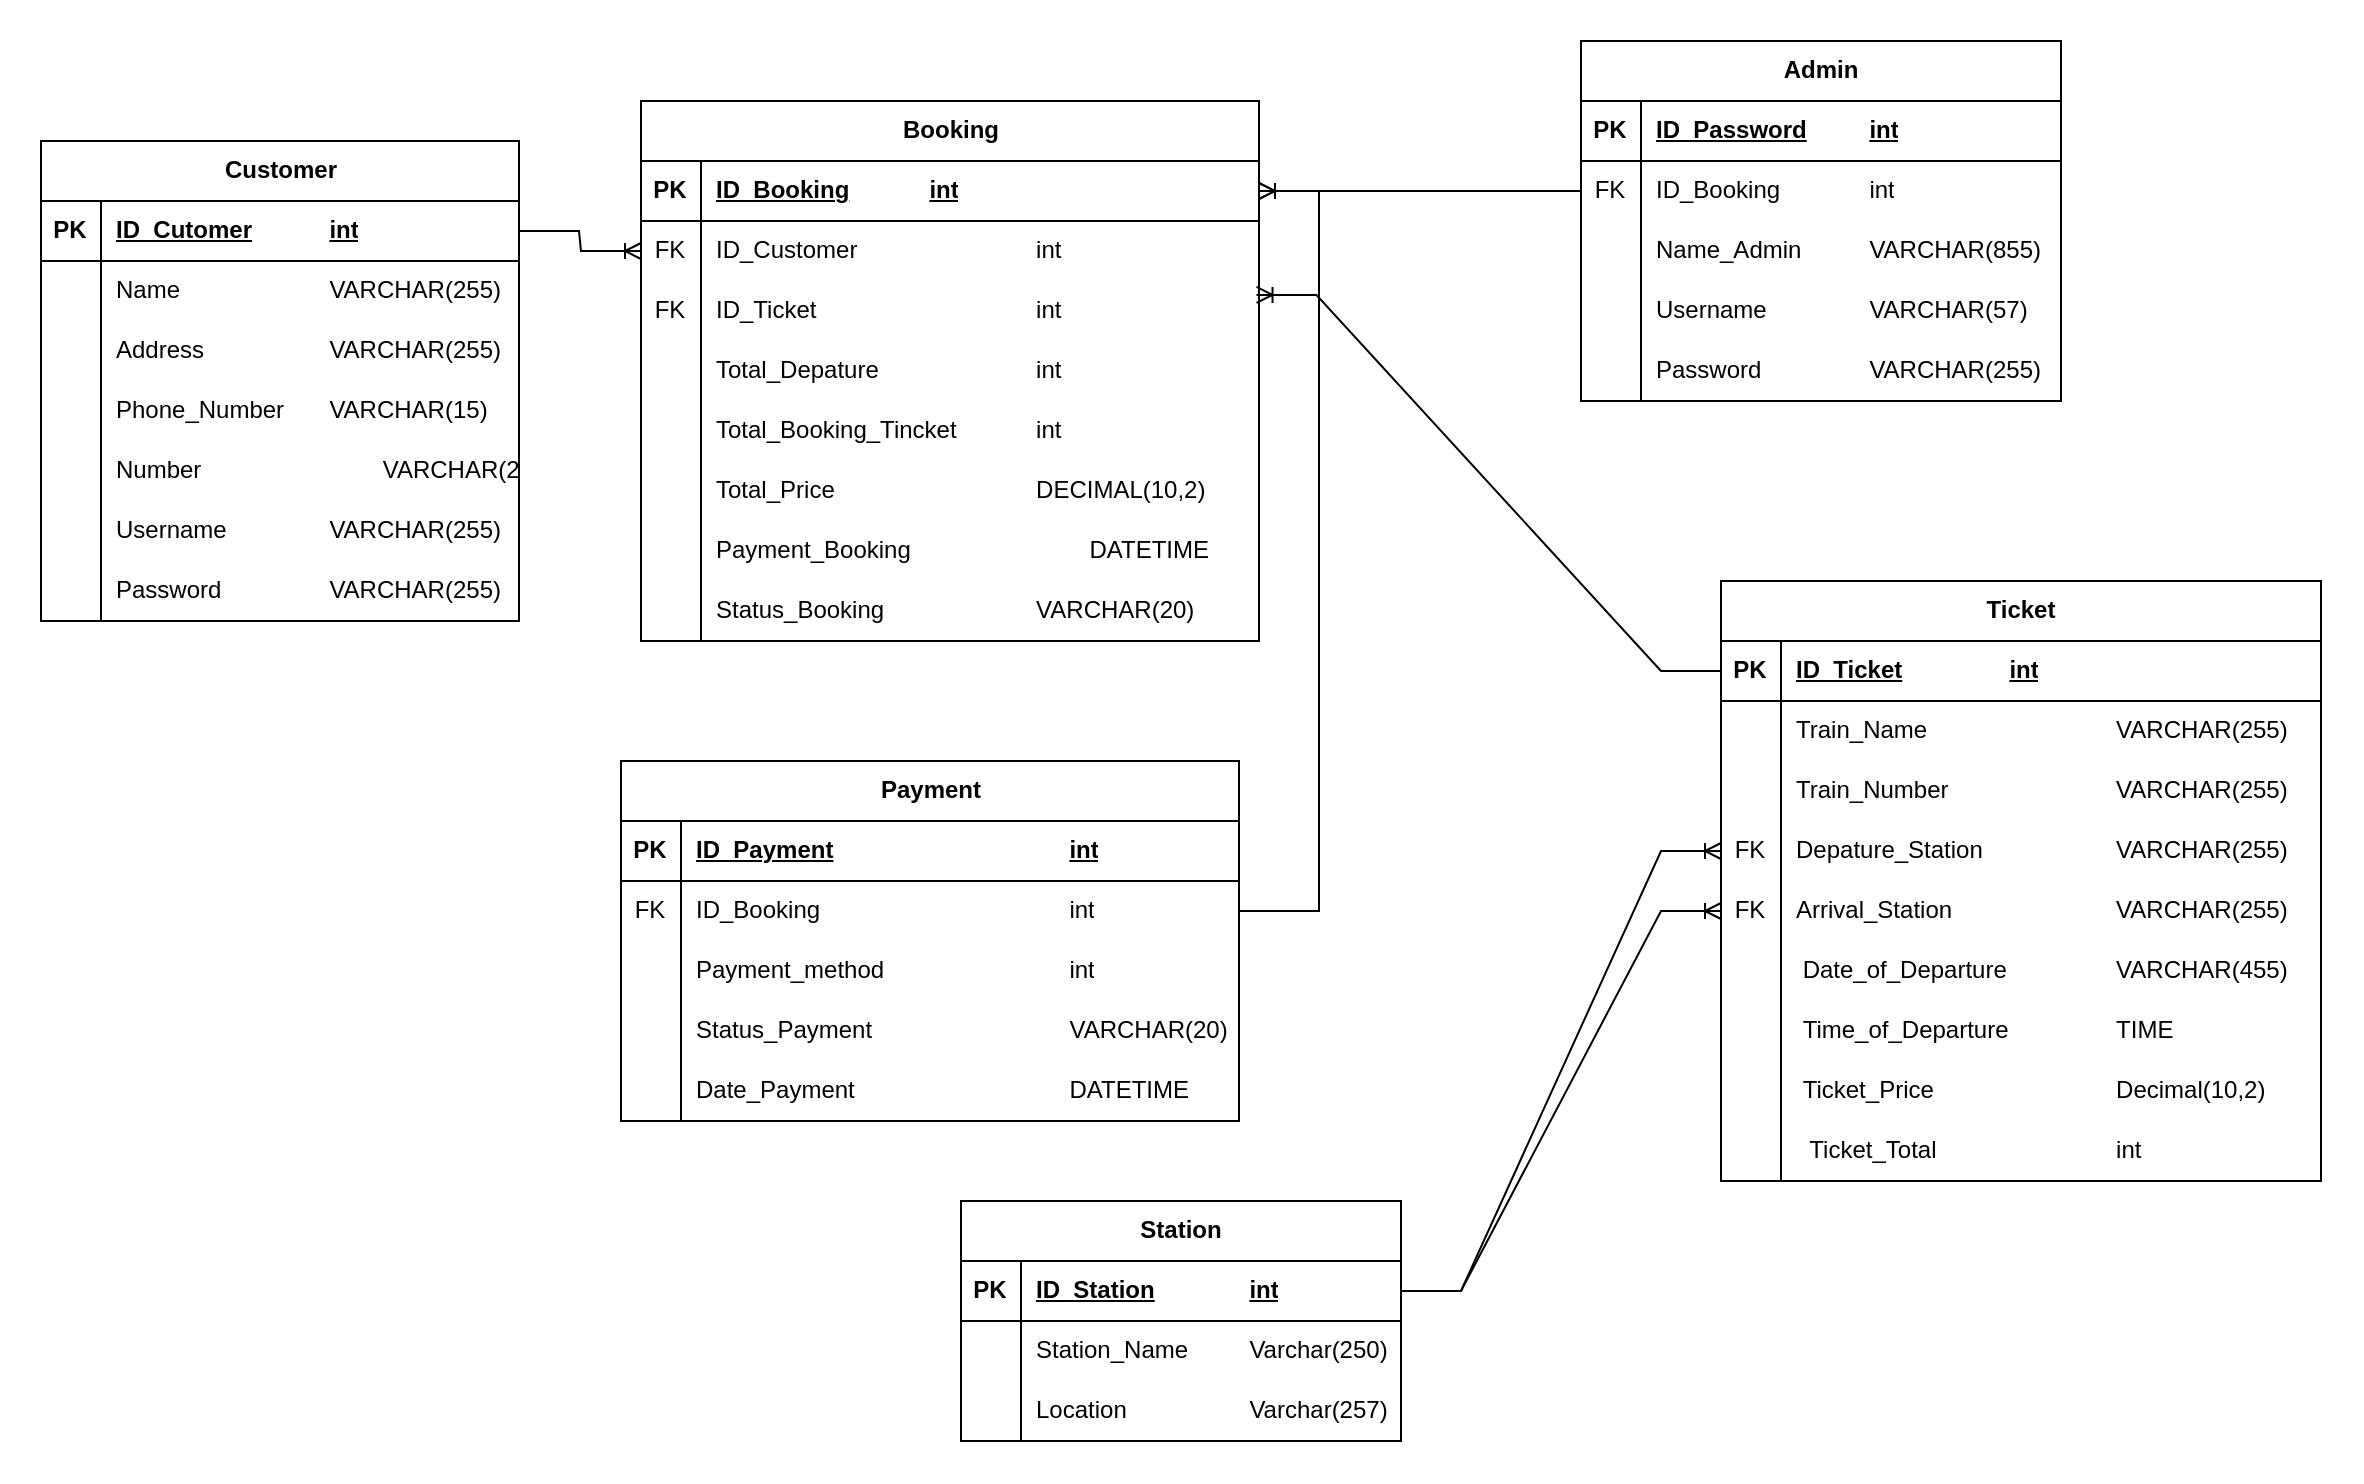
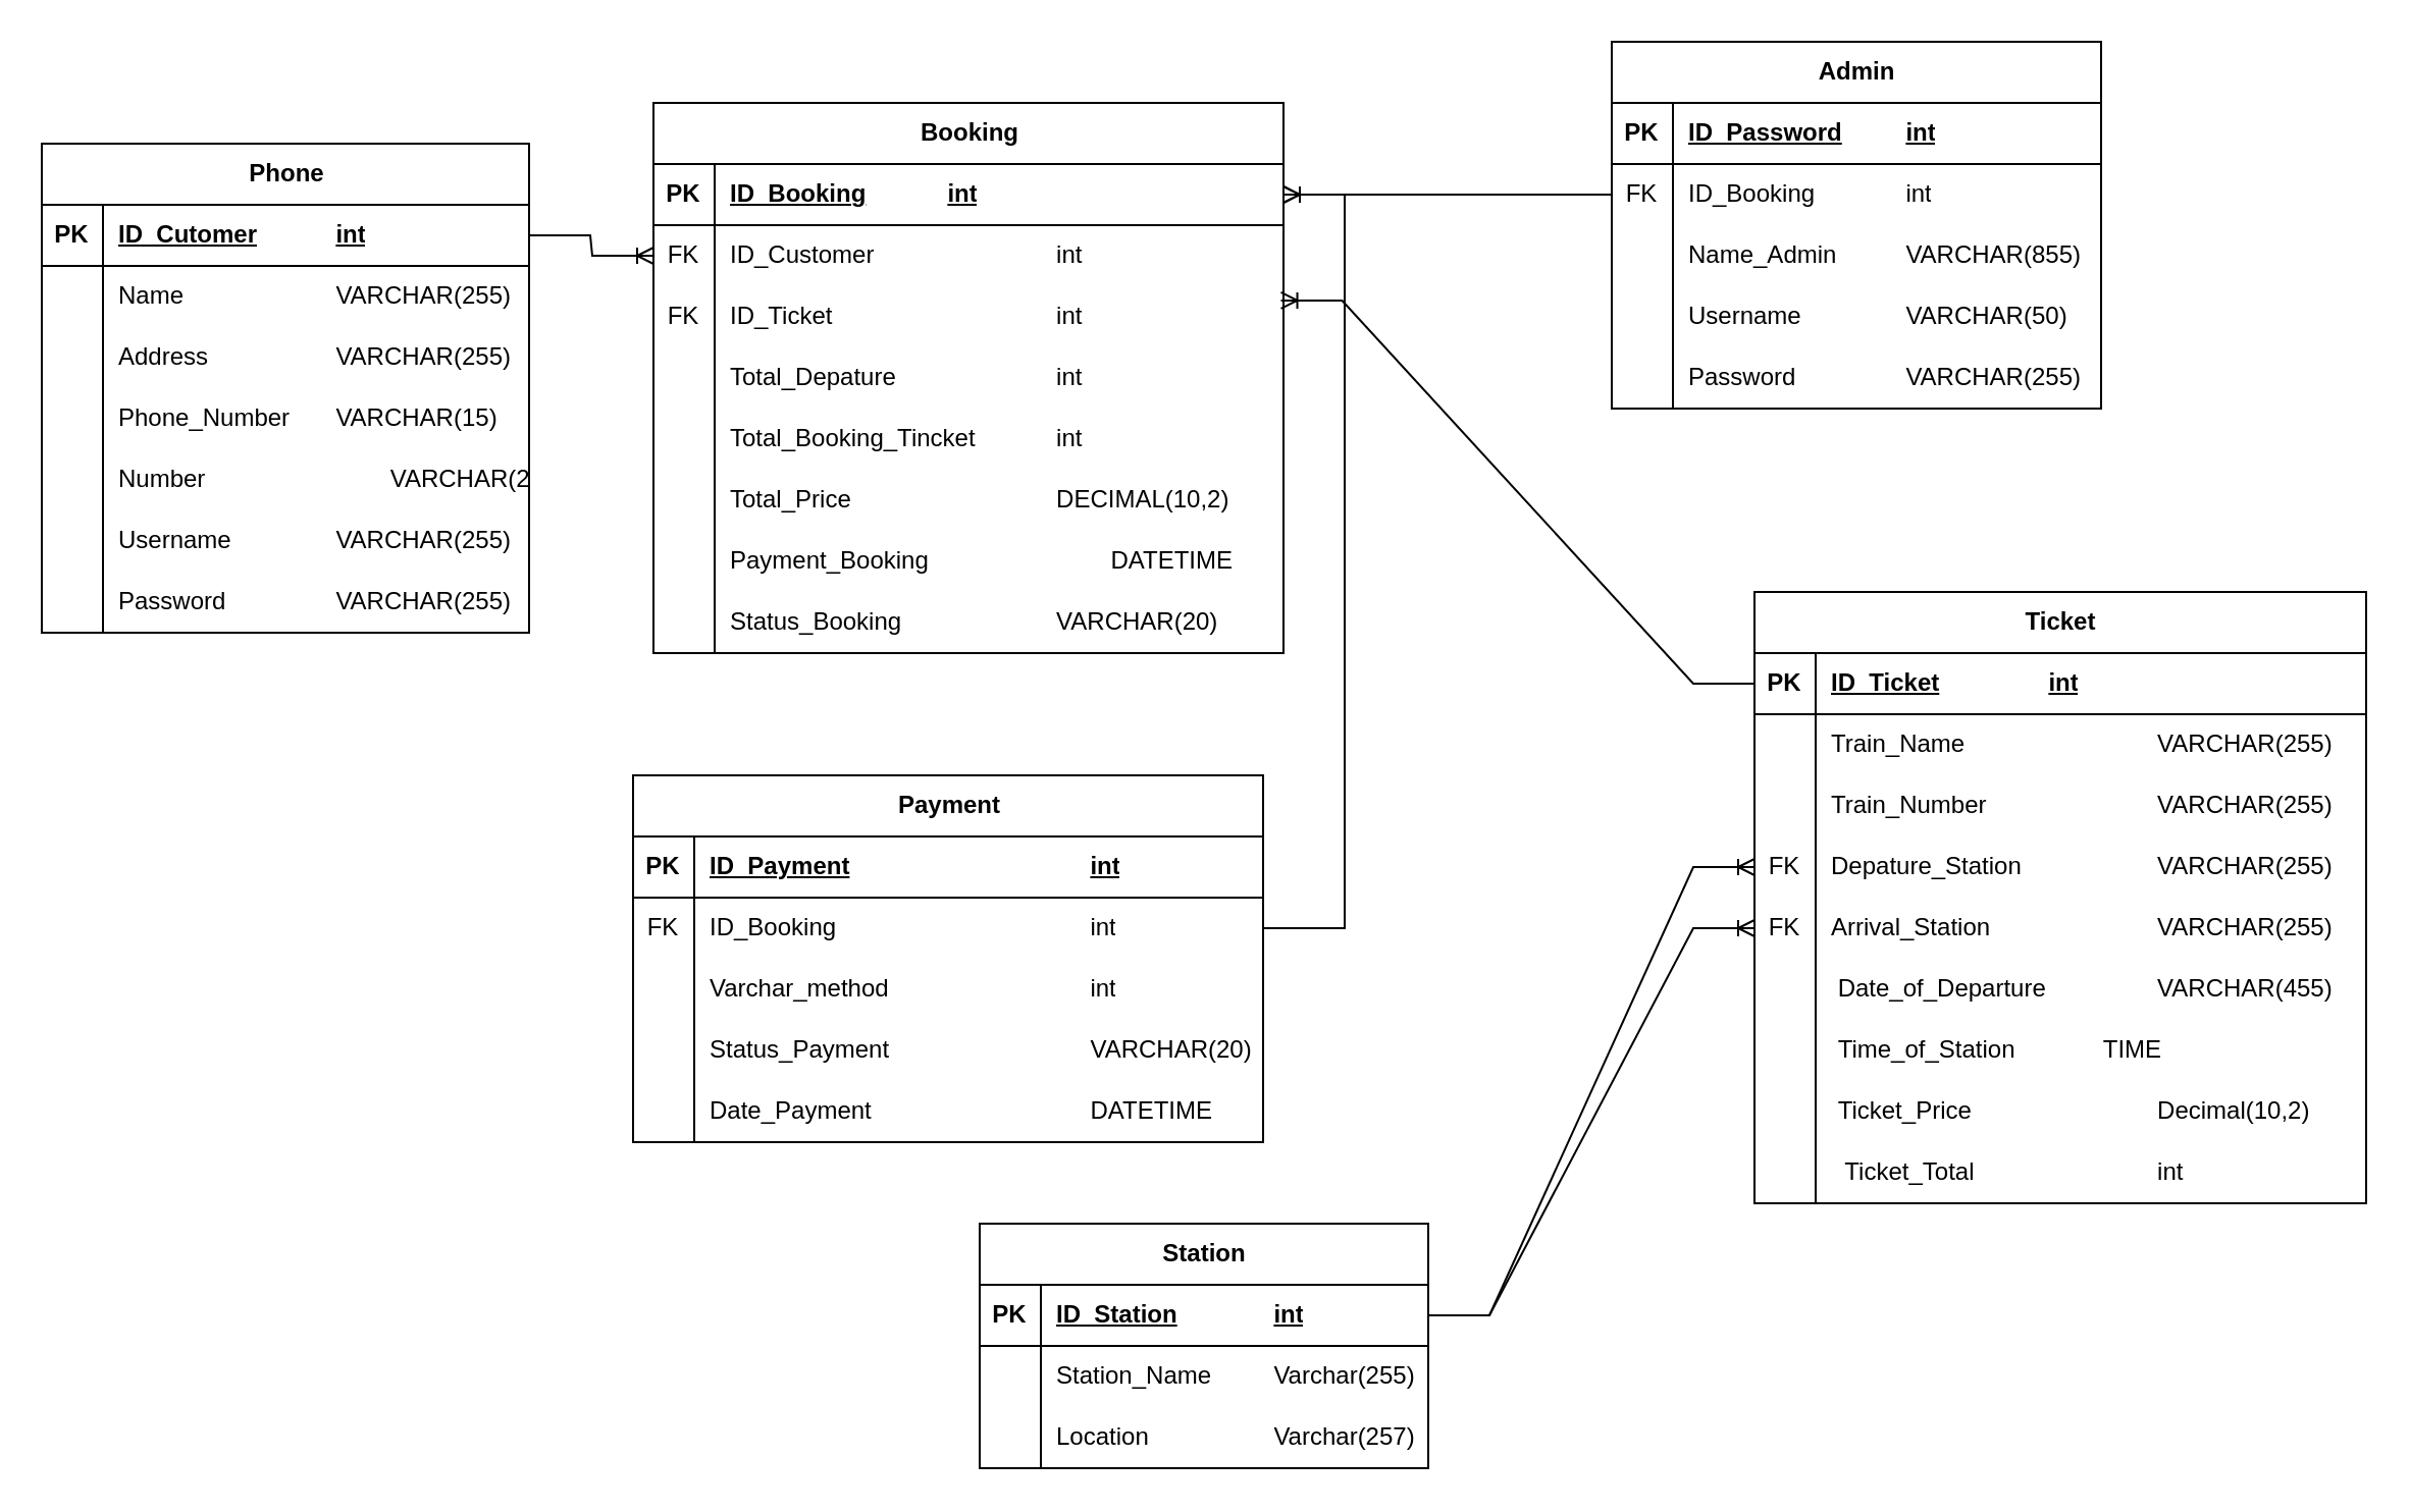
- <mxCell id="2" value="Customer" style="shape=table;startSize=30;container=1;collapsible=1;childLayout=tableLayout;fixedRows=1;rowLines=0;fontStyle=1;align=center;resizeLast=1;html=1;" parent="1" vertex="1"><mxGeometry x="20" y="70" width="239" height="240" as="geometry" /></mxCell>
+ <mxCell id="2" value="Phone" style="shape=table;startSize=30;container=1;collapsible=1;childLayout=tableLayout;fixedRows=1;rowLines=0;fontStyle=1;align=center;resizeLast=1;html=1;" parent="1" vertex="1"><mxGeometry x="20" y="70" width="239" height="240" as="geometry" /></mxCell>
- <mxCell id="115" value="Username&lt;span style=&quot;white-space: pre;&quot;&gt;&#09;&lt;/span&gt;&lt;span style=&quot;white-space: pre;&quot;&gt;&#09;&lt;/span&gt;VARCHAR(57)" style="shape=partialRectangle;connectable=0;fillColor=none;top=0;left=0;bottom=0;right=0;align=left;spacingLeft=6;overflow=hidden;whiteSpace=wrap;html=1;" parent="113" vertex="1"><mxGeometry x="30" width="210" height="30" as="geometry"><mxRectangle width="210" height="30" as="alternateBounds" /></mxGeometry></mxCell>
+ <mxCell id="115" value="Username&lt;span style=&quot;white-space: pre;&quot;&gt;&#09;&lt;/span&gt;&lt;span style=&quot;white-space: pre;&quot;&gt;&#09;&lt;/span&gt;VARCHAR(50)" style="shape=partialRectangle;connectable=0;fillColor=none;top=0;left=0;bottom=0;right=0;align=left;spacingLeft=6;overflow=hidden;whiteSpace=wrap;html=1;" parent="113" vertex="1"><mxGeometry x="30" width="210" height="30" as="geometry"><mxRectangle width="210" height="30" as="alternateBounds" /></mxGeometry></mxCell>
- <mxCell id="86" value="&lt;span style=&quot;&quot;&gt;&lt;span style=&quot;white-space: pre;&quot;&gt;Payment_method&amp;nbsp;&amp;nbsp;&amp;nbsp;&lt;/span&gt;&lt;/span&gt;&lt;span style=&quot;&quot;&gt;&lt;span style=&quot;white-space: pre;&quot;&gt;&amp;nbsp;&amp;nbsp;&amp;nbsp;&amp;nbsp;&lt;span style=&quot;white-space: pre;&quot;&gt;&#09;&lt;span style=&quot;white-space: pre;&quot;&gt;&#09;&lt;span style=&quot;white-space: pre;&quot;&gt;&#09;&lt;/span&gt;&lt;/span&gt;&lt;/span&gt;&lt;/span&gt;&lt;/span&gt;int" style="shape=partialRectangle;connectable=0;fillColor=none;top=0;left=0;bottom=0;right=0;align=left;spacingLeft=6;overflow=hidden;whiteSpace=wrap;html=1;" parent="84" vertex="1"><mxGeometry x="30" width="279" height="30" as="geometry"><mxRectangle width="279" height="30" as="alternateBounds" /></mxGeometry></mxCell>
+ <mxCell id="86" value="&lt;span style=&quot;&quot;&gt;&lt;span style=&quot;white-space: pre;&quot;&gt;Varchar_method&amp;nbsp;&amp;nbsp;&amp;nbsp;&lt;/span&gt;&lt;/span&gt;&lt;span style=&quot;&quot;&gt;&lt;span style=&quot;white-space: pre;&quot;&gt;&amp;nbsp;&amp;nbsp;&amp;nbsp;&amp;nbsp;&lt;span style=&quot;white-space: pre;&quot;&gt;&#09;&lt;span style=&quot;white-space: pre;&quot;&gt;&#09;&lt;span style=&quot;white-space: pre;&quot;&gt;&#09;&lt;/span&gt;&lt;/span&gt;&lt;/span&gt;&lt;/span&gt;&lt;/span&gt;int" style="shape=partialRectangle;connectable=0;fillColor=none;top=0;left=0;bottom=0;right=0;align=left;spacingLeft=6;overflow=hidden;whiteSpace=wrap;html=1;" parent="84" vertex="1"><mxGeometry x="30" width="279" height="30" as="geometry"><mxRectangle width="279" height="30" as="alternateBounds" /></mxGeometry></mxCell>
- <mxCell id="45" value="&lt;span style=&quot;&quot;&gt;&lt;span style=&quot;white-space: pre;&quot;&gt;&amp;nbsp;Time_of_Departure&amp;nbsp;&amp;nbsp;&amp;nbsp;&lt;span style=&quot;white-space: pre;&quot;&gt;&#09;&lt;span style=&quot;white-space: pre;&quot;&gt;&#09;&lt;/span&gt;&lt;/span&gt;TIME&lt;/span&gt;&lt;/span&gt;" style="shape=partialRectangle;connectable=0;fillColor=none;top=0;left=0;bottom=0;right=0;align=left;spacingLeft=6;overflow=hidden;whiteSpace=wrap;html=1;" parent="43" vertex="1"><mxGeometry x="30" width="270" height="30" as="geometry"><mxRectangle width="270" height="30" as="alternateBounds" /></mxGeometry></mxCell>
+ <mxCell id="45" value="&lt;span style=&quot;&quot;&gt;&lt;span style=&quot;white-space: pre;&quot;&gt;&amp;nbsp;Time_of_Station&amp;nbsp;&amp;nbsp;&amp;nbsp;&lt;span style=&quot;white-space: pre;&quot;&gt;&#09;&lt;span style=&quot;white-space: pre;&quot;&gt;&#09;&lt;/span&gt;&lt;/span&gt;TIME&lt;/span&gt;&lt;/span&gt;" style="shape=partialRectangle;connectable=0;fillColor=none;top=0;left=0;bottom=0;right=0;align=left;spacingLeft=6;overflow=hidden;whiteSpace=wrap;html=1;" parent="43" vertex="1"><mxGeometry x="30" width="270" height="30" as="geometry"><mxRectangle width="270" height="30" as="alternateBounds" /></mxGeometry></mxCell>
- <mxCell id="99" value="Station_Name&lt;span style=&quot;white-space: pre;&quot;&gt;&#09;&lt;/span&gt;&lt;span style=&quot;white-space: pre;&quot;&gt;&#09;&lt;/span&gt;Varchar(250)" style="shape=partialRectangle;connectable=0;fillColor=none;top=0;left=0;bottom=0;right=0;align=left;spacingLeft=6;overflow=hidden;whiteSpace=wrap;html=1;" parent="97" vertex="1"><mxGeometry x="30" width="190" height="30" as="geometry"><mxRectangle width="190" height="30" as="alternateBounds" /></mxGeometry></mxCell>
+ <mxCell id="99" value="Station_Name&lt;span style=&quot;white-space: pre;&quot;&gt;&#09;&lt;/span&gt;&lt;span style=&quot;white-space: pre;&quot;&gt;&#09;&lt;/span&gt;Varchar(255)" style="shape=partialRectangle;connectable=0;fillColor=none;top=0;left=0;bottom=0;right=0;align=left;spacingLeft=6;overflow=hidden;whiteSpace=wrap;html=1;" parent="97" vertex="1"><mxGeometry x="30" width="190" height="30" as="geometry"><mxRectangle width="190" height="30" as="alternateBounds" /></mxGeometry></mxCell>
